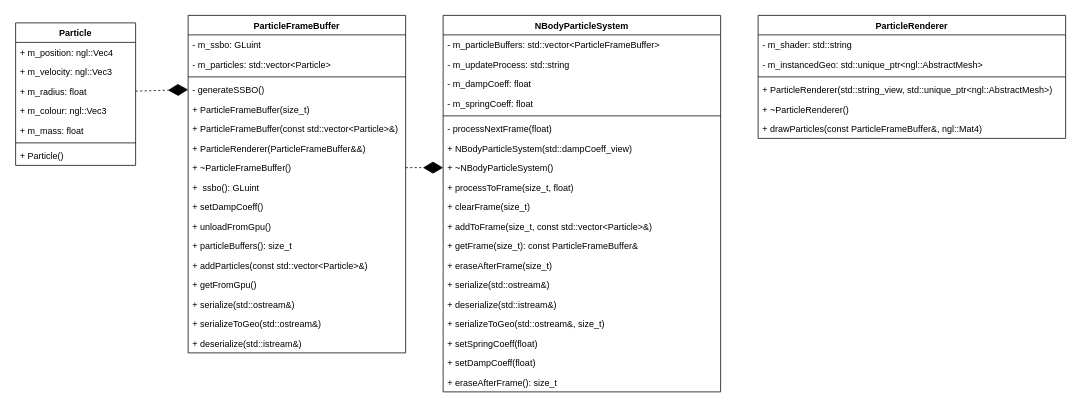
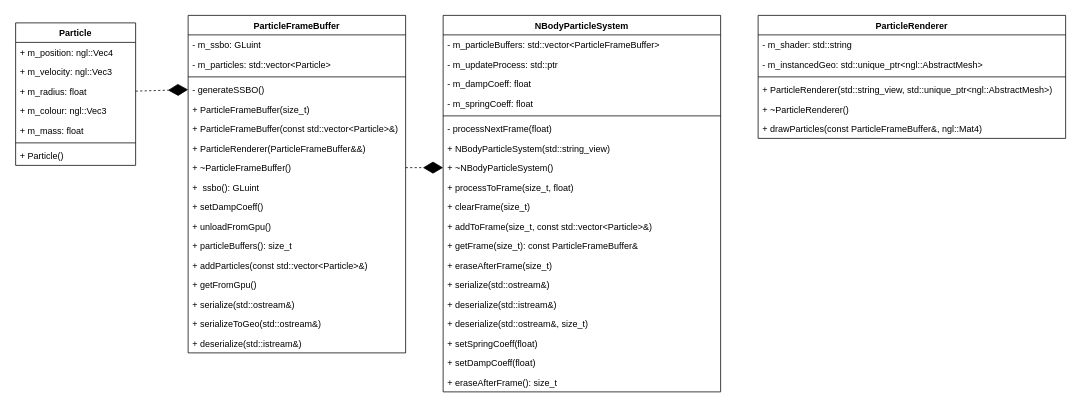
- <mxCell id="31" value="- m_updateProcess: std::string" style="text;strokeColor=none;fillColor=none;align=left;verticalAlign=top;spacingLeft=4;spacingRight=4;overflow=hidden;rotatable=0;points=[[0,0.5],[1,0.5]];portConstraint=eastwest;" vertex="1" parent="29"><mxGeometry y="52" width="370" height="26" as="geometry" /></mxCell>
+ <mxCell id="31" value="- m_updateProcess: std::ptr" style="text;strokeColor=none;fillColor=none;align=left;verticalAlign=top;spacingLeft=4;spacingRight=4;overflow=hidden;rotatable=0;points=[[0,0.5],[1,0.5]];portConstraint=eastwest;" vertex="1" parent="29"><mxGeometry y="52" width="370" height="26" as="geometry" /></mxCell>
- <mxCell id="36" value="+ NBodyParticleSystem(std::dampCoeff_view)" style="text;strokeColor=none;fillColor=none;align=left;verticalAlign=top;spacingLeft=4;spacingRight=4;overflow=hidden;rotatable=0;points=[[0,0.5],[1,0.5]];portConstraint=eastwest;" vertex="1" parent="29"><mxGeometry y="164" width="370" height="26" as="geometry" /></mxCell>
+ <mxCell id="36" value="+ NBodyParticleSystem(std::string_view)" style="text;strokeColor=none;fillColor=none;align=left;verticalAlign=top;spacingLeft=4;spacingRight=4;overflow=hidden;rotatable=0;points=[[0,0.5],[1,0.5]];portConstraint=eastwest;" vertex="1" parent="29"><mxGeometry y="164" width="370" height="26" as="geometry" /></mxCell>
- <mxCell id="45" value="+ serializeToGeo(std::ostream&amp;, size_t)" style="text;strokeColor=none;fillColor=none;align=left;verticalAlign=top;spacingLeft=4;spacingRight=4;overflow=hidden;rotatable=0;points=[[0,0.5],[1,0.5]];portConstraint=eastwest;" vertex="1" parent="29"><mxGeometry y="398" width="370" height="26" as="geometry" /></mxCell>
+ <mxCell id="45" value="+ deserialize(std::ostream&amp;, size_t)" style="text;strokeColor=none;fillColor=none;align=left;verticalAlign=top;spacingLeft=4;spacingRight=4;overflow=hidden;rotatable=0;points=[[0,0.5],[1,0.5]];portConstraint=eastwest;" vertex="1" parent="29"><mxGeometry y="398" width="370" height="26" as="geometry" /></mxCell>
